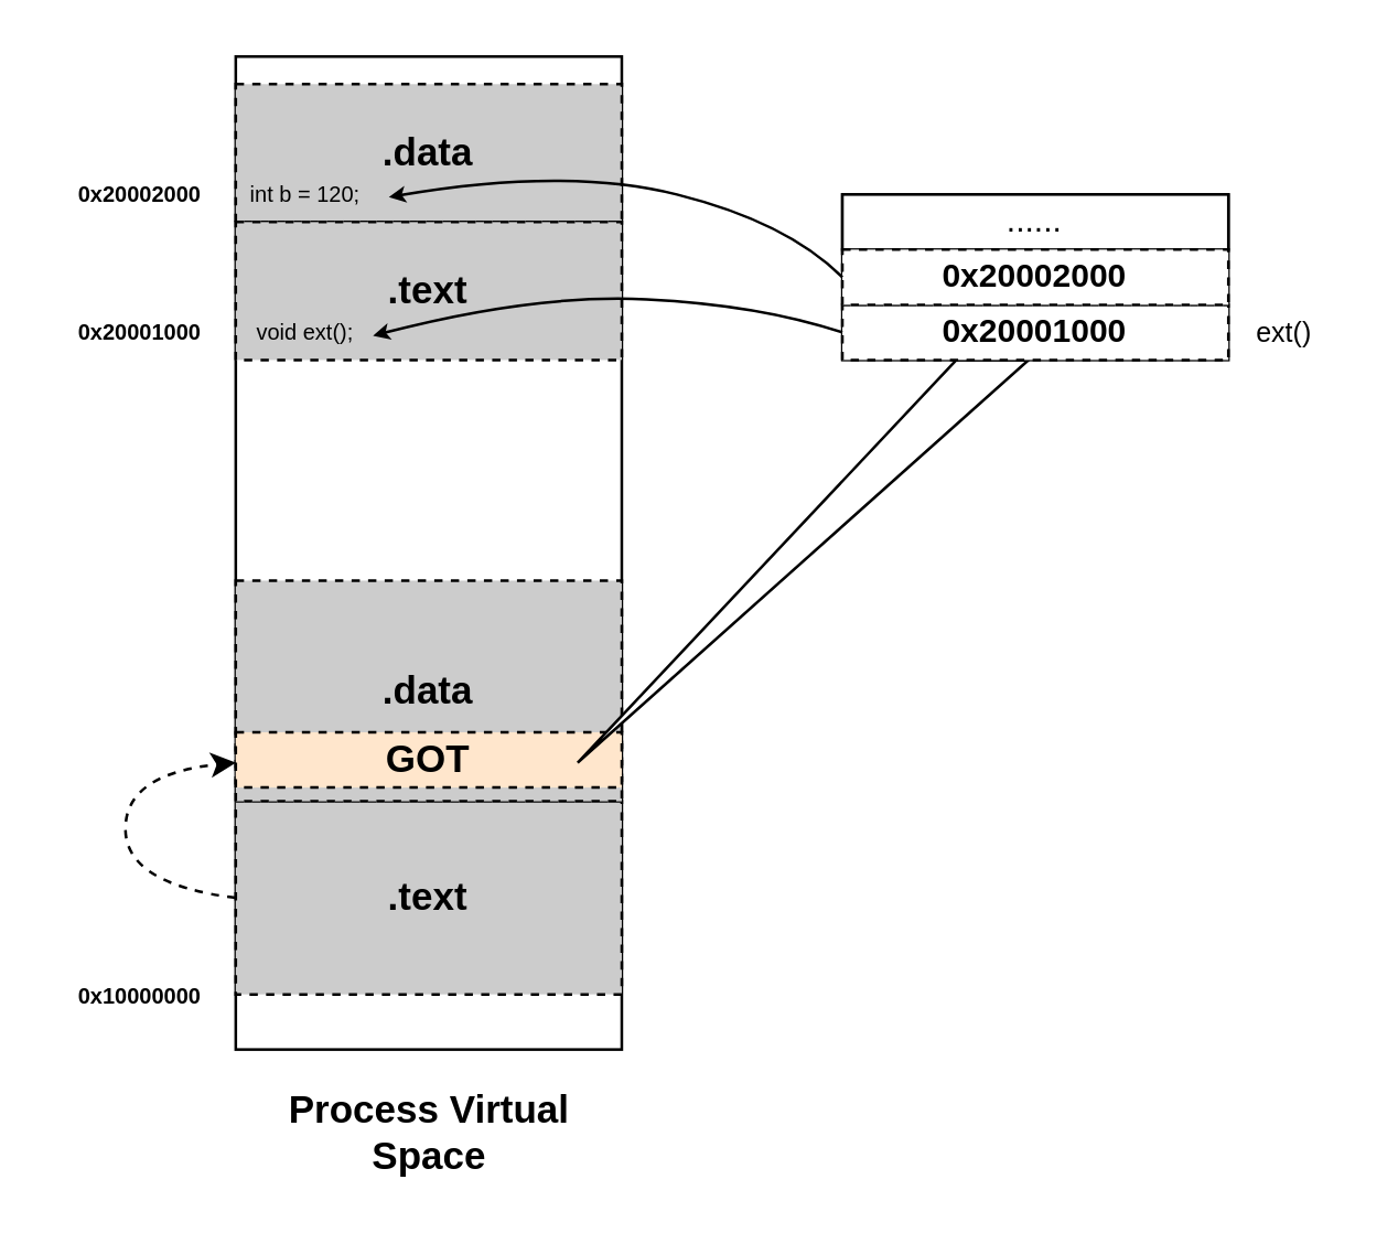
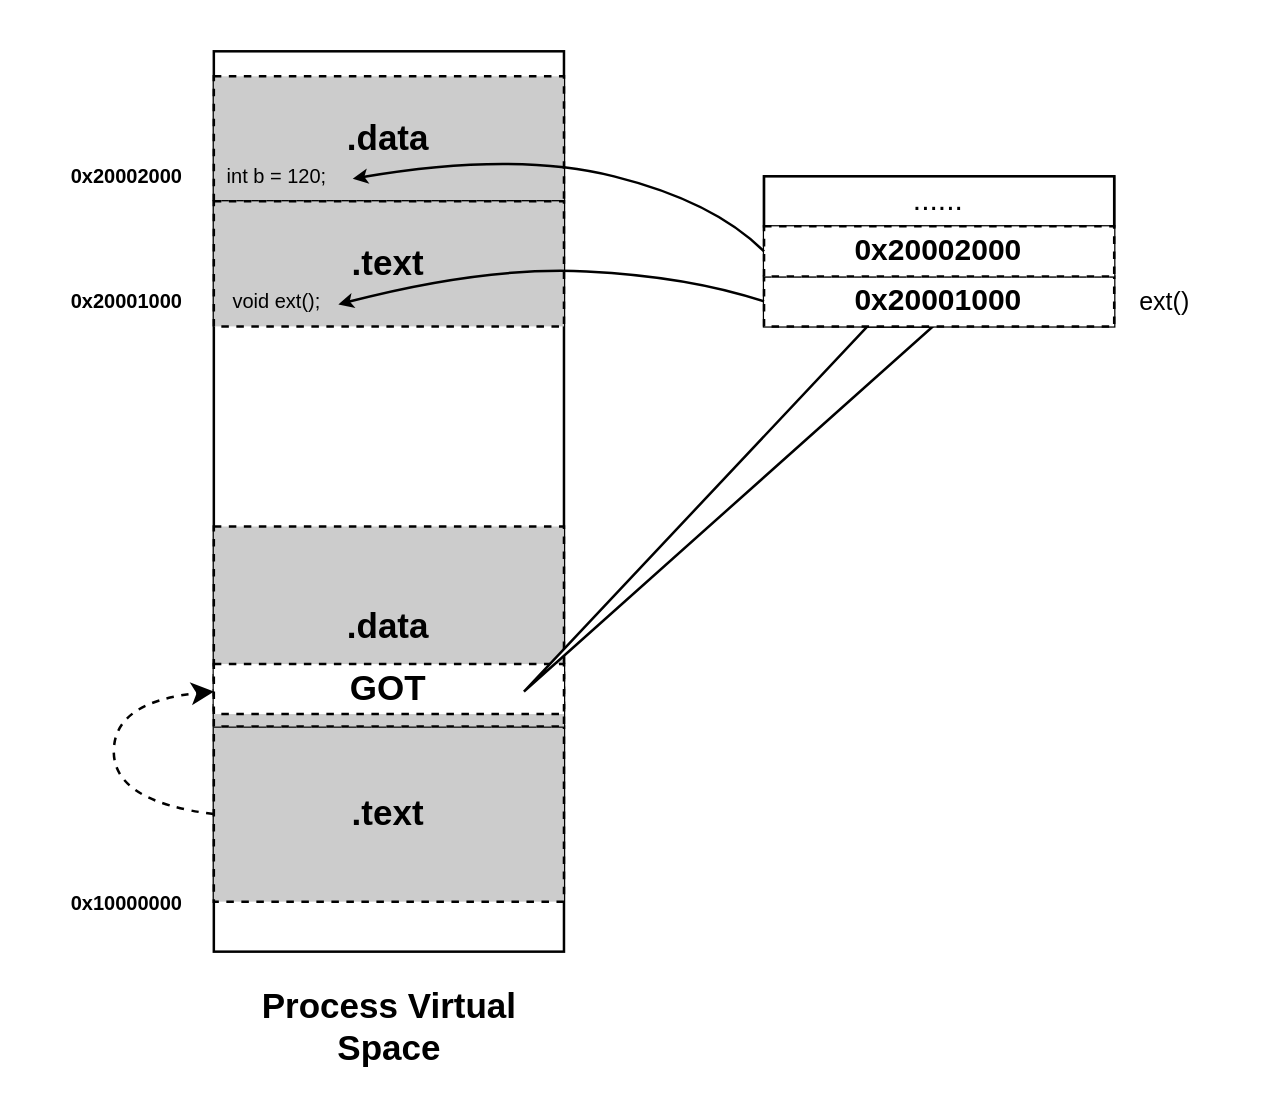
- <mxCell id="7" value="&lt;font style=&quot;font-size: 14px&quot;&gt;&lt;b&gt;GOT&lt;/b&gt;&lt;/font&gt;" style="rounded=0;whiteSpace=wrap;html=1;shadow=0;sketch=0;fillColor=#ffe6cc;dashed=1;" vertex="1" parent="1"><mxGeometry x="85" y="265" width="140" height="20" as="geometry" /></mxCell>
+ <mxCell id="7" value="&lt;font style=&quot;font-size: 14px&quot;&gt;&lt;b&gt;GOT&lt;/b&gt;&lt;/font&gt;" style="rounded=0;whiteSpace=wrap;html=1;shadow=0;sketch=0;fillColor=#FFFFFF;dashed=1;" vertex="1" parent="1"><mxGeometry x="85" y="265" width="140" height="20" as="geometry" /></mxCell>
